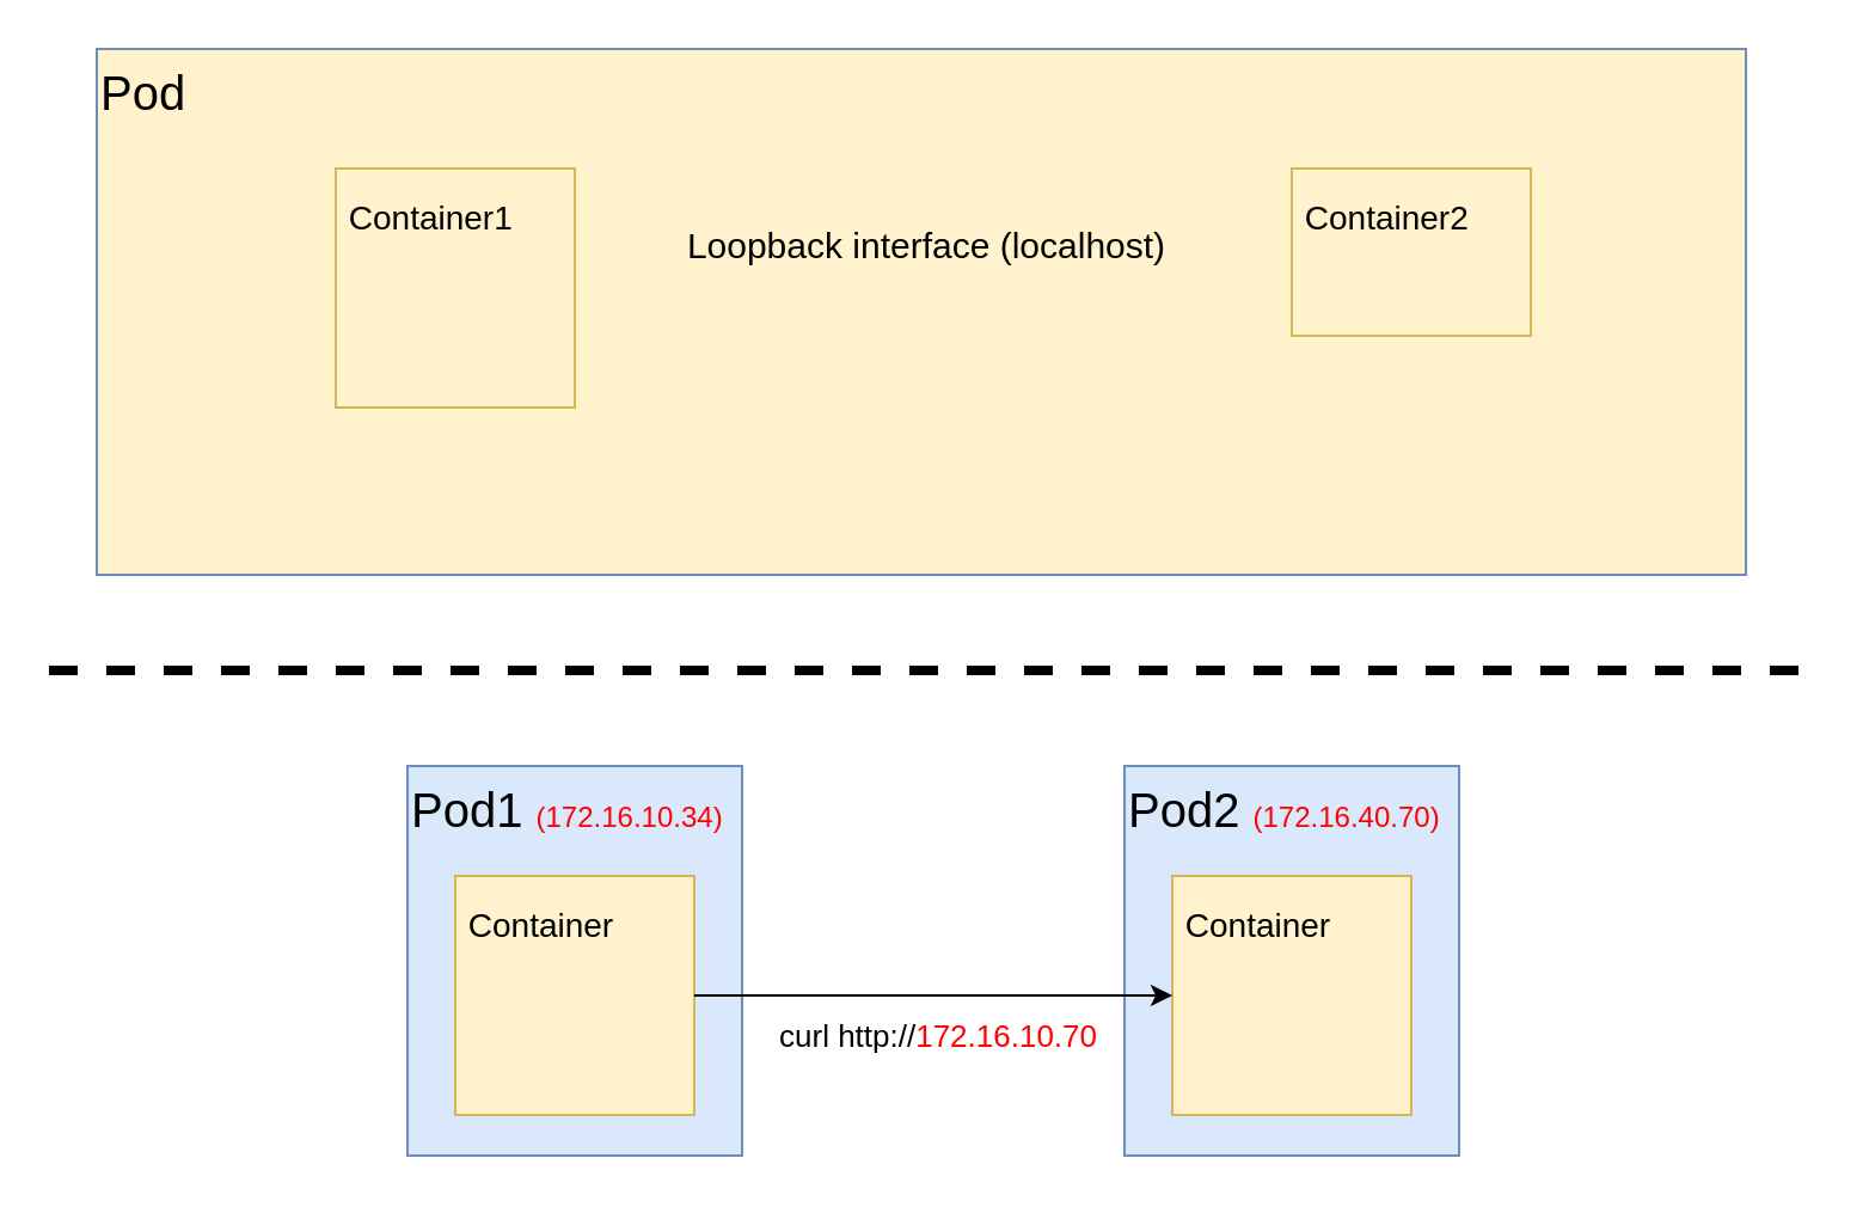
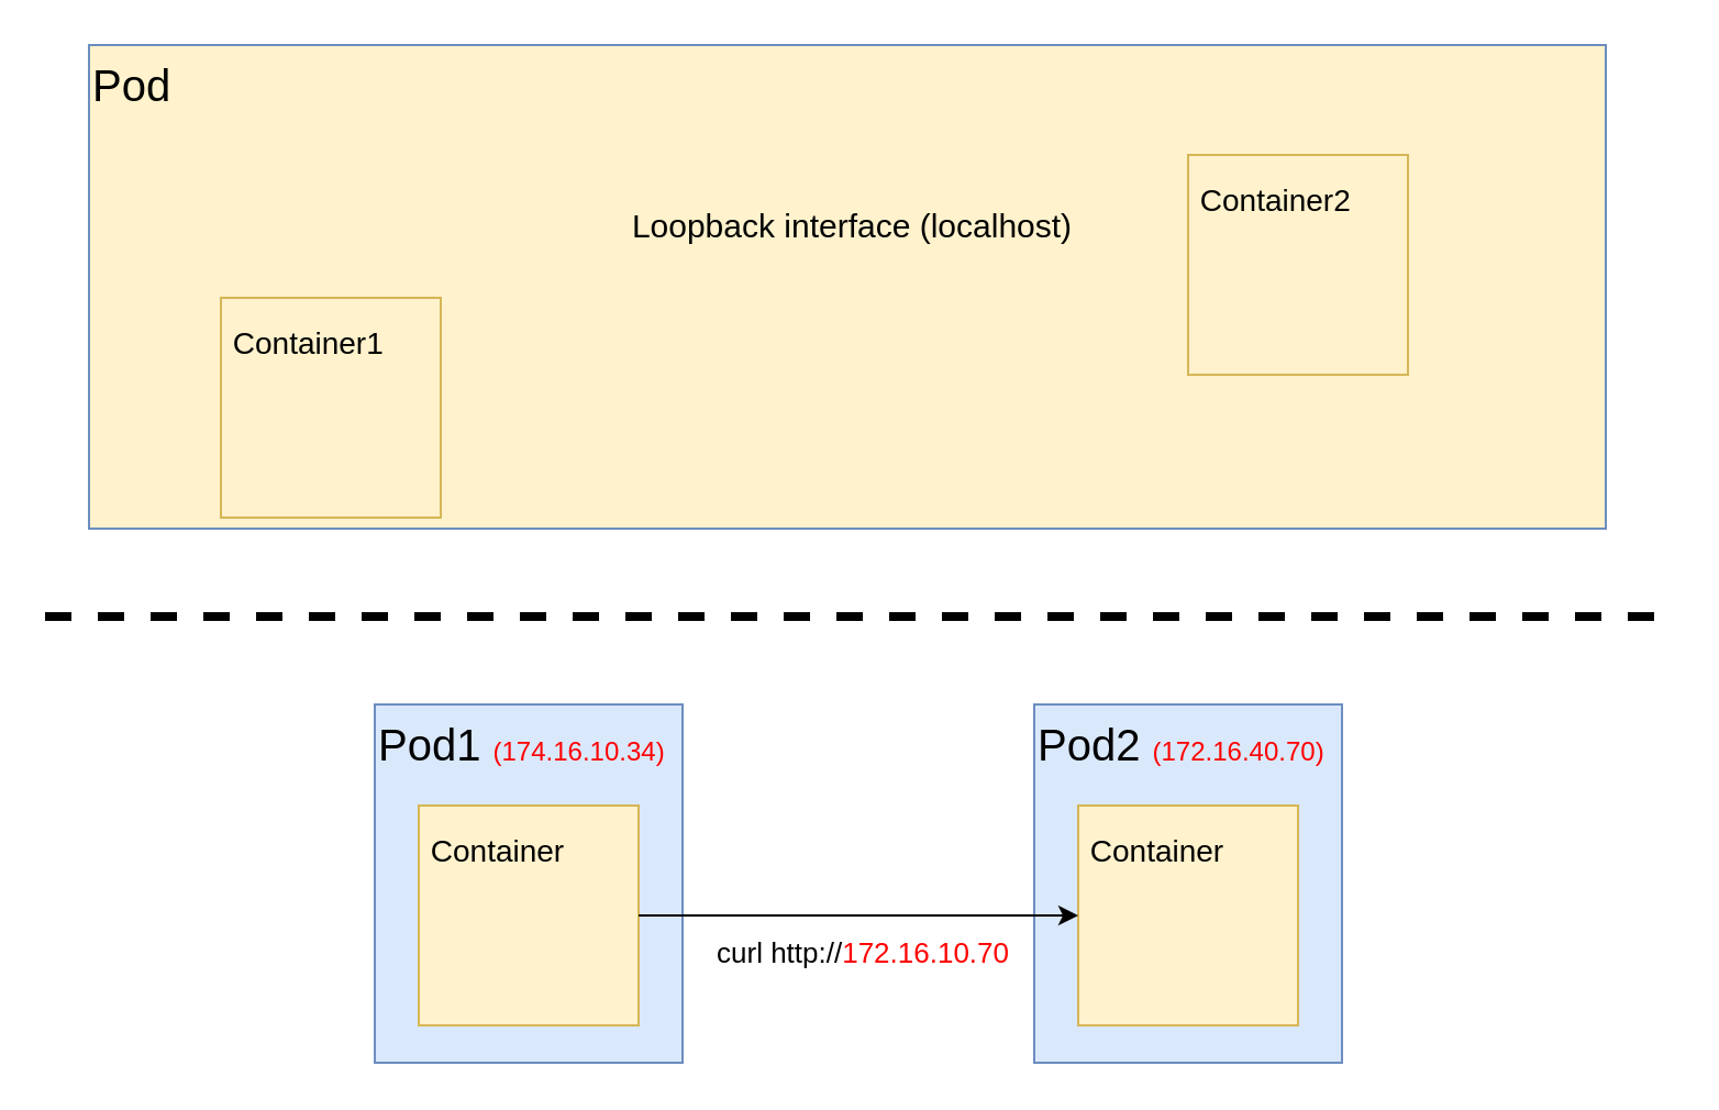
- <mxCell id="4" value="&lt;font style=&quot;font-size: 14px&quot;&gt;&amp;nbsp;Container2&lt;br&gt;&lt;/font&gt;" style="whiteSpace=wrap;html=1;aspect=fixed;fontSize=20;fillColor=#fff2cc;strokeColor=#d6b656;verticalAlign=top;align=left;" vertex="1" parent="1"><mxGeometry x="540" y="70" width="100" height="70" as="geometry" /></mxCell>
+ <mxCell id="4" value="&lt;font style=&quot;font-size: 14px&quot;&gt;&amp;nbsp;Container2&lt;br&gt;&lt;/font&gt;" style="whiteSpace=wrap;html=1;aspect=fixed;fontSize=20;fillColor=#fff2cc;strokeColor=#d6b656;verticalAlign=top;align=left;" vertex="1" parent="1"><mxGeometry x="540" y="70" width="100" height="100" as="geometry" /></mxCell>
- <mxCell id="3" value="&lt;font style=&quot;font-size: 14px&quot;&gt;&amp;nbsp;Container1&lt;/font&gt;" style="whiteSpace=wrap;html=1;aspect=fixed;fontSize=20;fillColor=#fff2cc;strokeColor=#d6b656;verticalAlign=top;align=left;" vertex="1" parent="1"><mxGeometry x="140" y="70" width="100" height="100" as="geometry" /></mxCell>
+ <mxCell id="3" value="&lt;font style=&quot;font-size: 14px&quot;&gt;&amp;nbsp;Container1&lt;/font&gt;" style="whiteSpace=wrap;html=1;aspect=fixed;fontSize=20;fillColor=#fff2cc;strokeColor=#d6b656;verticalAlign=top;align=left;" vertex="1" parent="1"><mxGeometry x="100" y="135" width="100" height="100" as="geometry" /></mxCell>
- <mxCell id="6" value="Pod1&amp;nbsp;&lt;span style=&quot;font-family: sans-serif&quot;&gt;&lt;font style=&quot;font-size: 12px&quot; color=&quot;#ff0000&quot;&gt;(172.16.10.34)&lt;/font&gt;&lt;/span&gt;" style="rounded=0;whiteSpace=wrap;html=1;fillColor=#dae8fc;strokeColor=#6c8ebf;align=left;verticalAlign=top;fontSize=20;" vertex="1" parent="1"><mxGeometry x="170" y="320" width="140" height="163" as="geometry" /></mxCell>
+ <mxCell id="6" value="Pod1&amp;nbsp;&lt;span style=&quot;font-family: sans-serif&quot;&gt;&lt;font style=&quot;font-size: 12px&quot; color=&quot;#ff0000&quot;&gt;(174.16.10.34)&lt;/font&gt;&lt;/span&gt;" style="rounded=0;whiteSpace=wrap;html=1;fillColor=#dae8fc;strokeColor=#6c8ebf;align=left;verticalAlign=top;fontSize=20;" vertex="1" parent="1"><mxGeometry x="170" y="320" width="140" height="163" as="geometry" /></mxCell>
